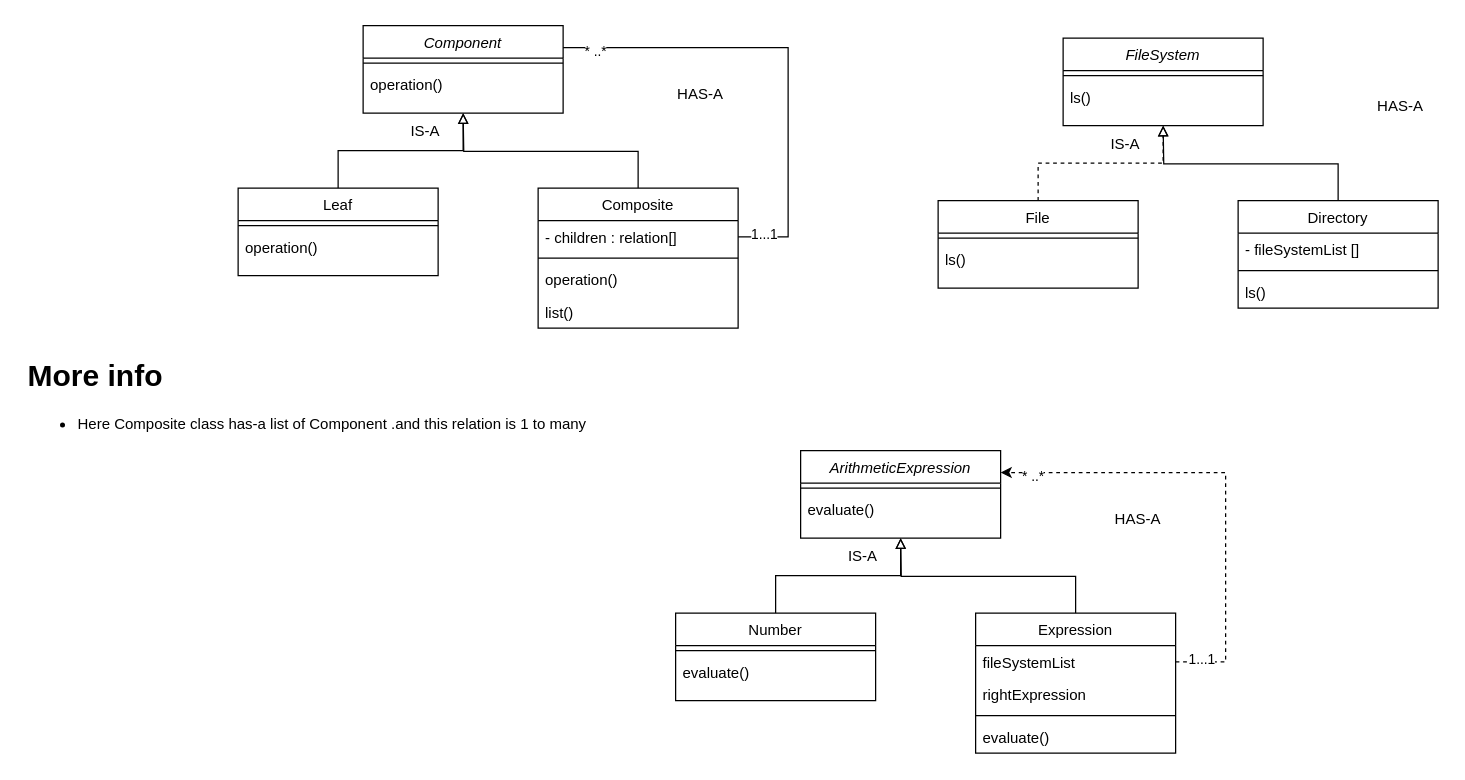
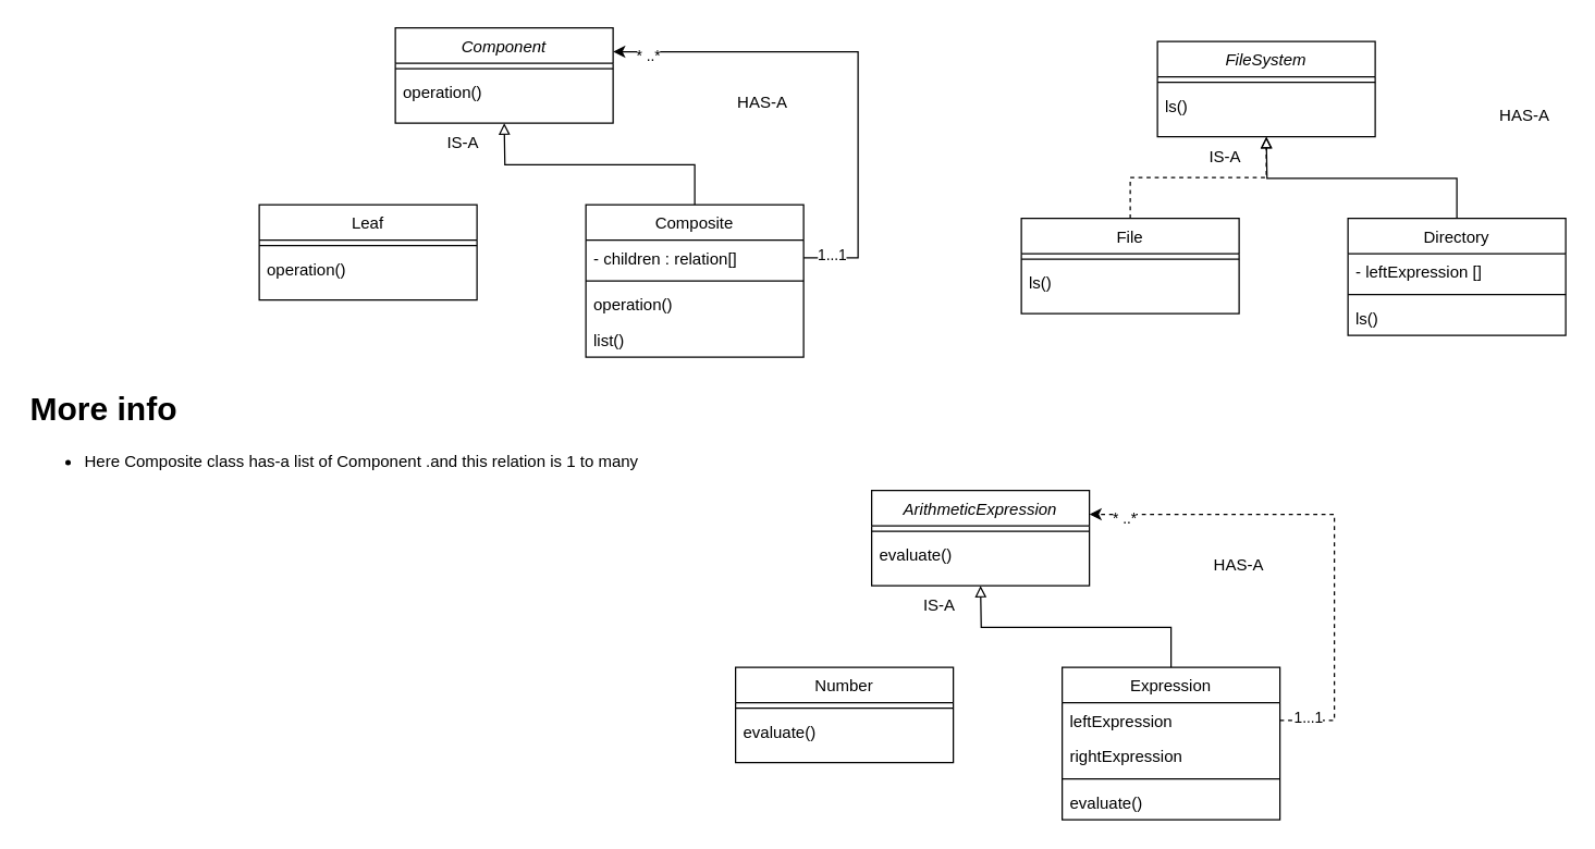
- <mxCell id="30" style="edgeStyle=orthogonalEdgeStyle;rounded=0;orthogonalLoop=1;jettySize=auto;html=1;exitX=1;exitY=0.5;exitDx=0;exitDy=0;entryX=1;entryY=0.25;entryDx=0;entryDy=0;fontStyle=1;fontSize=14;endArrow=none;" edge="1" parent="1" source="25" target="16"><mxGeometry relative="1" as="geometry"><Array as="points"><mxPoint x="630" y="189" /><mxPoint x="630" y="38" /></Array></mxGeometry></mxCell>
+ <mxCell id="30" style="edgeStyle=orthogonalEdgeStyle;rounded=0;orthogonalLoop=1;jettySize=auto;html=1;exitX=1;exitY=0.5;exitDx=0;exitDy=0;entryX=1;entryY=0.25;entryDx=0;entryDy=0;fontStyle=1;fontSize=14;" edge="1" parent="1" source="25" target="16"><mxGeometry relative="1" as="geometry"><Array as="points"><mxPoint x="630" y="189" /><mxPoint x="630" y="38" /></Array></mxGeometry></mxCell>
- <mxCell id="19" style="edgeStyle=orthogonalEdgeStyle;rounded=0;orthogonalLoop=1;jettySize=auto;html=1;exitX=0.5;exitY=0;exitDx=0;exitDy=0;entryX=0.5;entryY=1;entryDx=0;entryDy=0;endArrow=block;endFill=0;" edge="1" parent="1" source="20" target="16"><mxGeometry relative="1" as="geometry" /></mxCell>
- <mxCell id="11" value="- fileSystemList []" style="text;align=left;verticalAlign=top;spacingLeft=4;spacingRight=4;overflow=hidden;rotatable=0;points=[[0,0.5],[1,0.5]];portConstraint=eastwest;" vertex="1" parent="10"><mxGeometry y="26" width="160" height="26" as="geometry" /></mxCell>
+ <mxCell id="11" value="- leftExpression []" style="text;align=left;verticalAlign=top;spacingLeft=4;spacingRight=4;overflow=hidden;rotatable=0;points=[[0,0.5],[1,0.5]];portConstraint=eastwest;" vertex="1" parent="10"><mxGeometry y="26" width="160" height="26" as="geometry" /></mxCell>
- <mxCell id="38" style="edgeStyle=orthogonalEdgeStyle;rounded=0;orthogonalLoop=1;jettySize=auto;html=1;exitX=0.5;exitY=0;exitDx=0;exitDy=0;entryX=0.5;entryY=1;entryDx=0;entryDy=0;endArrow=block;endFill=0;" edge="1" parent="1" source="39" target="35"><mxGeometry relative="1" as="geometry" /></mxCell>
- <mxCell id="44" value="fileSystemList" style="text;align=left;verticalAlign=top;spacingLeft=4;spacingRight=4;overflow=hidden;rotatable=0;points=[[0,0.5],[1,0.5]];portConstraint=eastwest;" vertex="1" parent="43"><mxGeometry y="26" width="160" height="26" as="geometry" /></mxCell>
+ <mxCell id="44" value="leftExpression" style="text;align=left;verticalAlign=top;spacingLeft=4;spacingRight=4;overflow=hidden;rotatable=0;points=[[0,0.5],[1,0.5]];portConstraint=eastwest;" vertex="1" parent="43"><mxGeometry y="26" width="160" height="26" as="geometry" /></mxCell>
